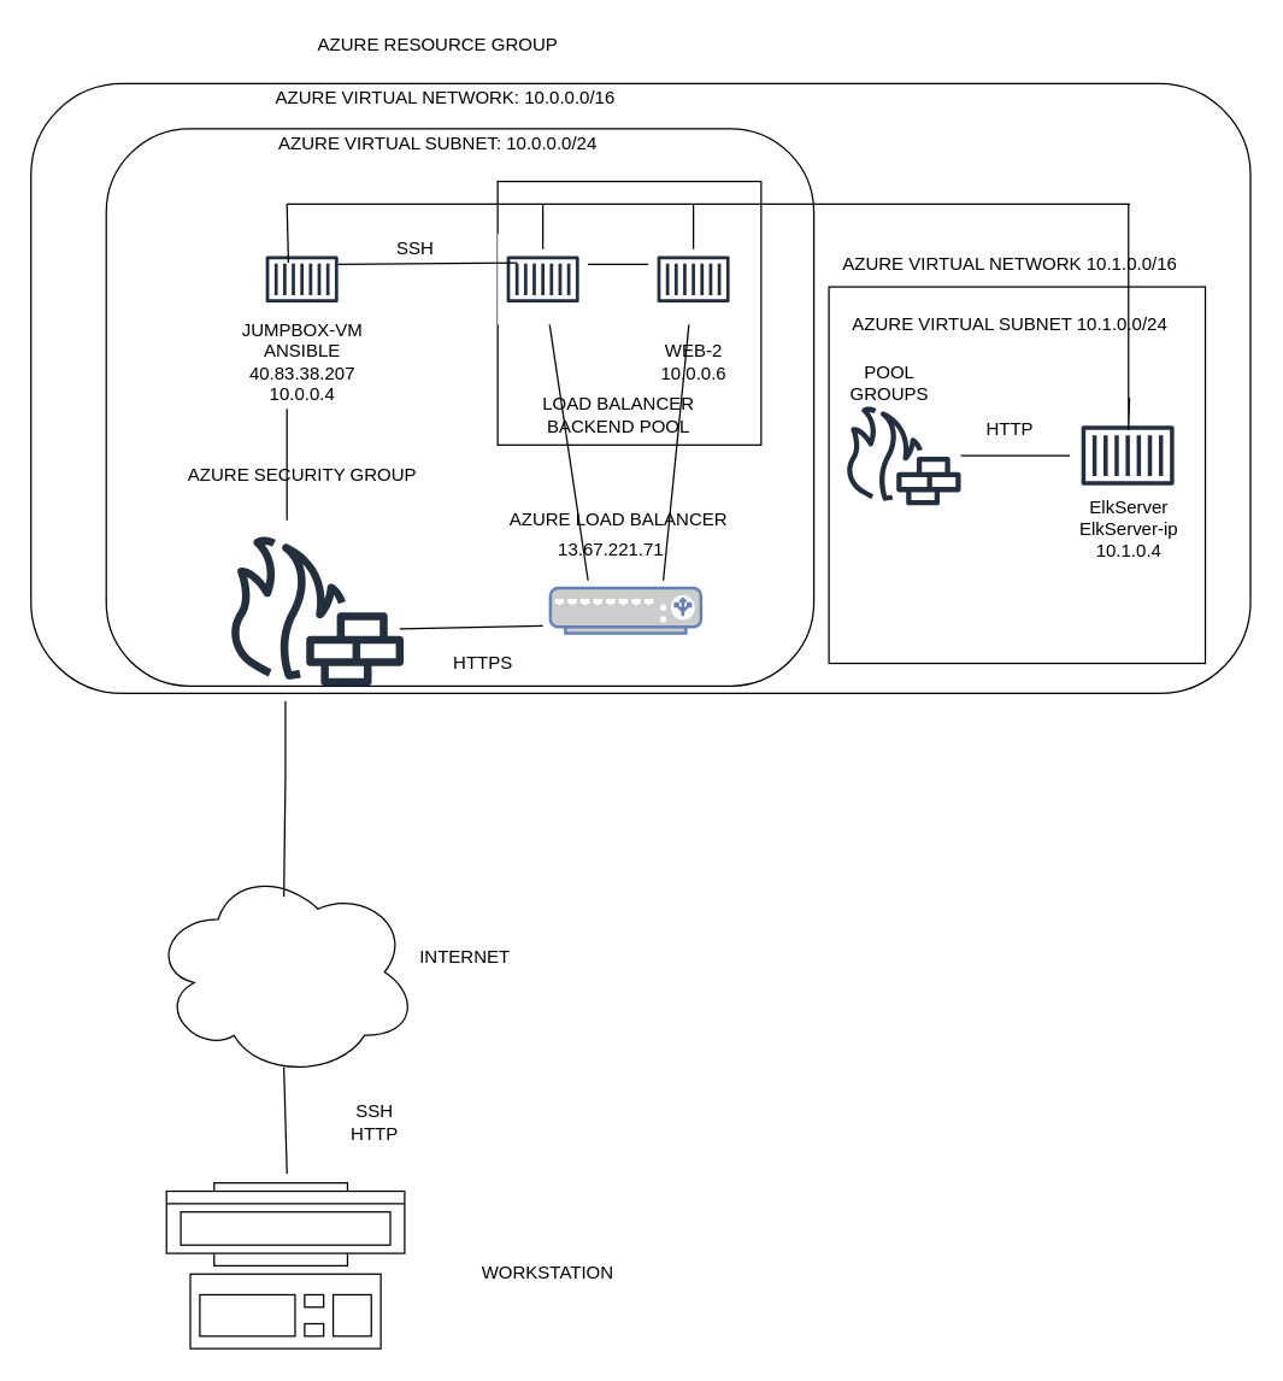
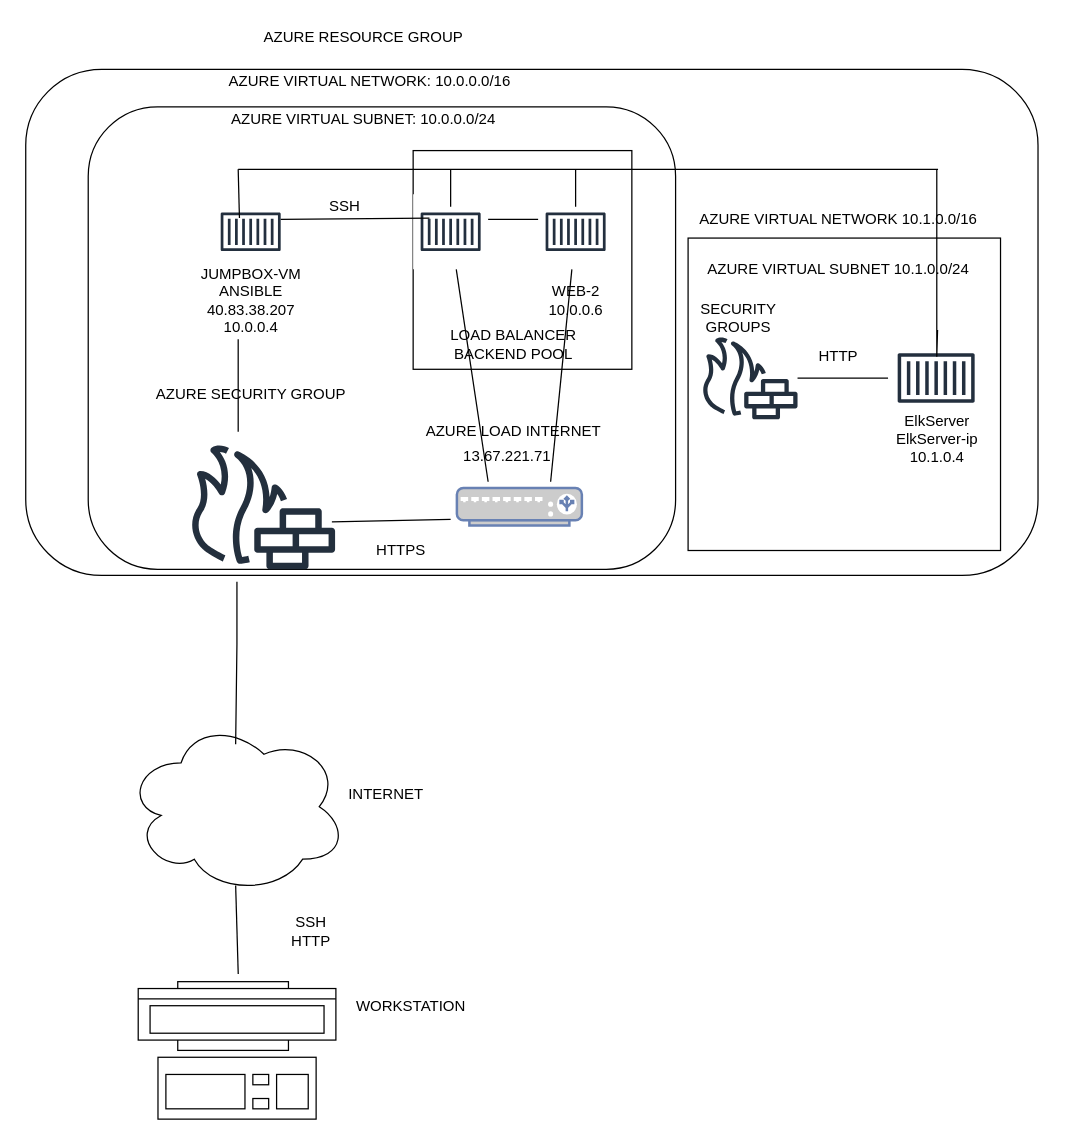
- <mxCell id="33" value="POOL &lt;br&gt;GROUPS" style="text;html=1;resizable=0;autosize=1;align=center;verticalAlign=middle;points=[];fillColor=none;strokeColor=none;rounded=0;" vertex="1" parent="1"><mxGeometry x="550" y="239" width="80" height="30" as="geometry" /></mxCell>
+ <mxCell id="33" value="SECURITY &lt;br&gt;GROUPS" style="text;html=1;resizable=0;autosize=1;align=center;verticalAlign=middle;points=[];fillColor=none;strokeColor=none;rounded=0;" vertex="1" parent="1"><mxGeometry x="550" y="239" width="80" height="30" as="geometry" /></mxCell>
- <mxCell id="10" value="AZURE LOAD BALANCER" style="text;html=1;resizable=0;autosize=1;align=center;verticalAlign=middle;points=[];fillColor=none;strokeColor=none;rounded=0;" parent="1" vertex="1"><mxGeometry x="330" y="335" width="160" height="20" as="geometry" /></mxCell>
+ <mxCell id="10" value="AZURE LOAD INTERNET" style="text;html=1;resizable=0;autosize=1;align=center;verticalAlign=middle;points=[];fillColor=none;strokeColor=none;rounded=0;" parent="1" vertex="1"><mxGeometry x="330" y="335" width="160" height="20" as="geometry" /></mxCell>
- <mxCell id="22" value="WORKSTATION" style="text;html=1;resizable=0;autosize=1;align=center;verticalAlign=middle;points=[];fillColor=none;strokeColor=none;rounded=0;" parent="1" vertex="1"><mxGeometry x="313.18" y="835" width="100" height="20" as="geometry" /></mxCell>
+ <mxCell id="22" value="WORKSTATION" style="text;html=1;resizable=0;autosize=1;align=center;verticalAlign=middle;points=[];fillColor=none;strokeColor=none;rounded=0;" parent="1" vertex="1"><mxGeometry x="278.18" y="795" width="100" height="20" as="geometry" /></mxCell>
